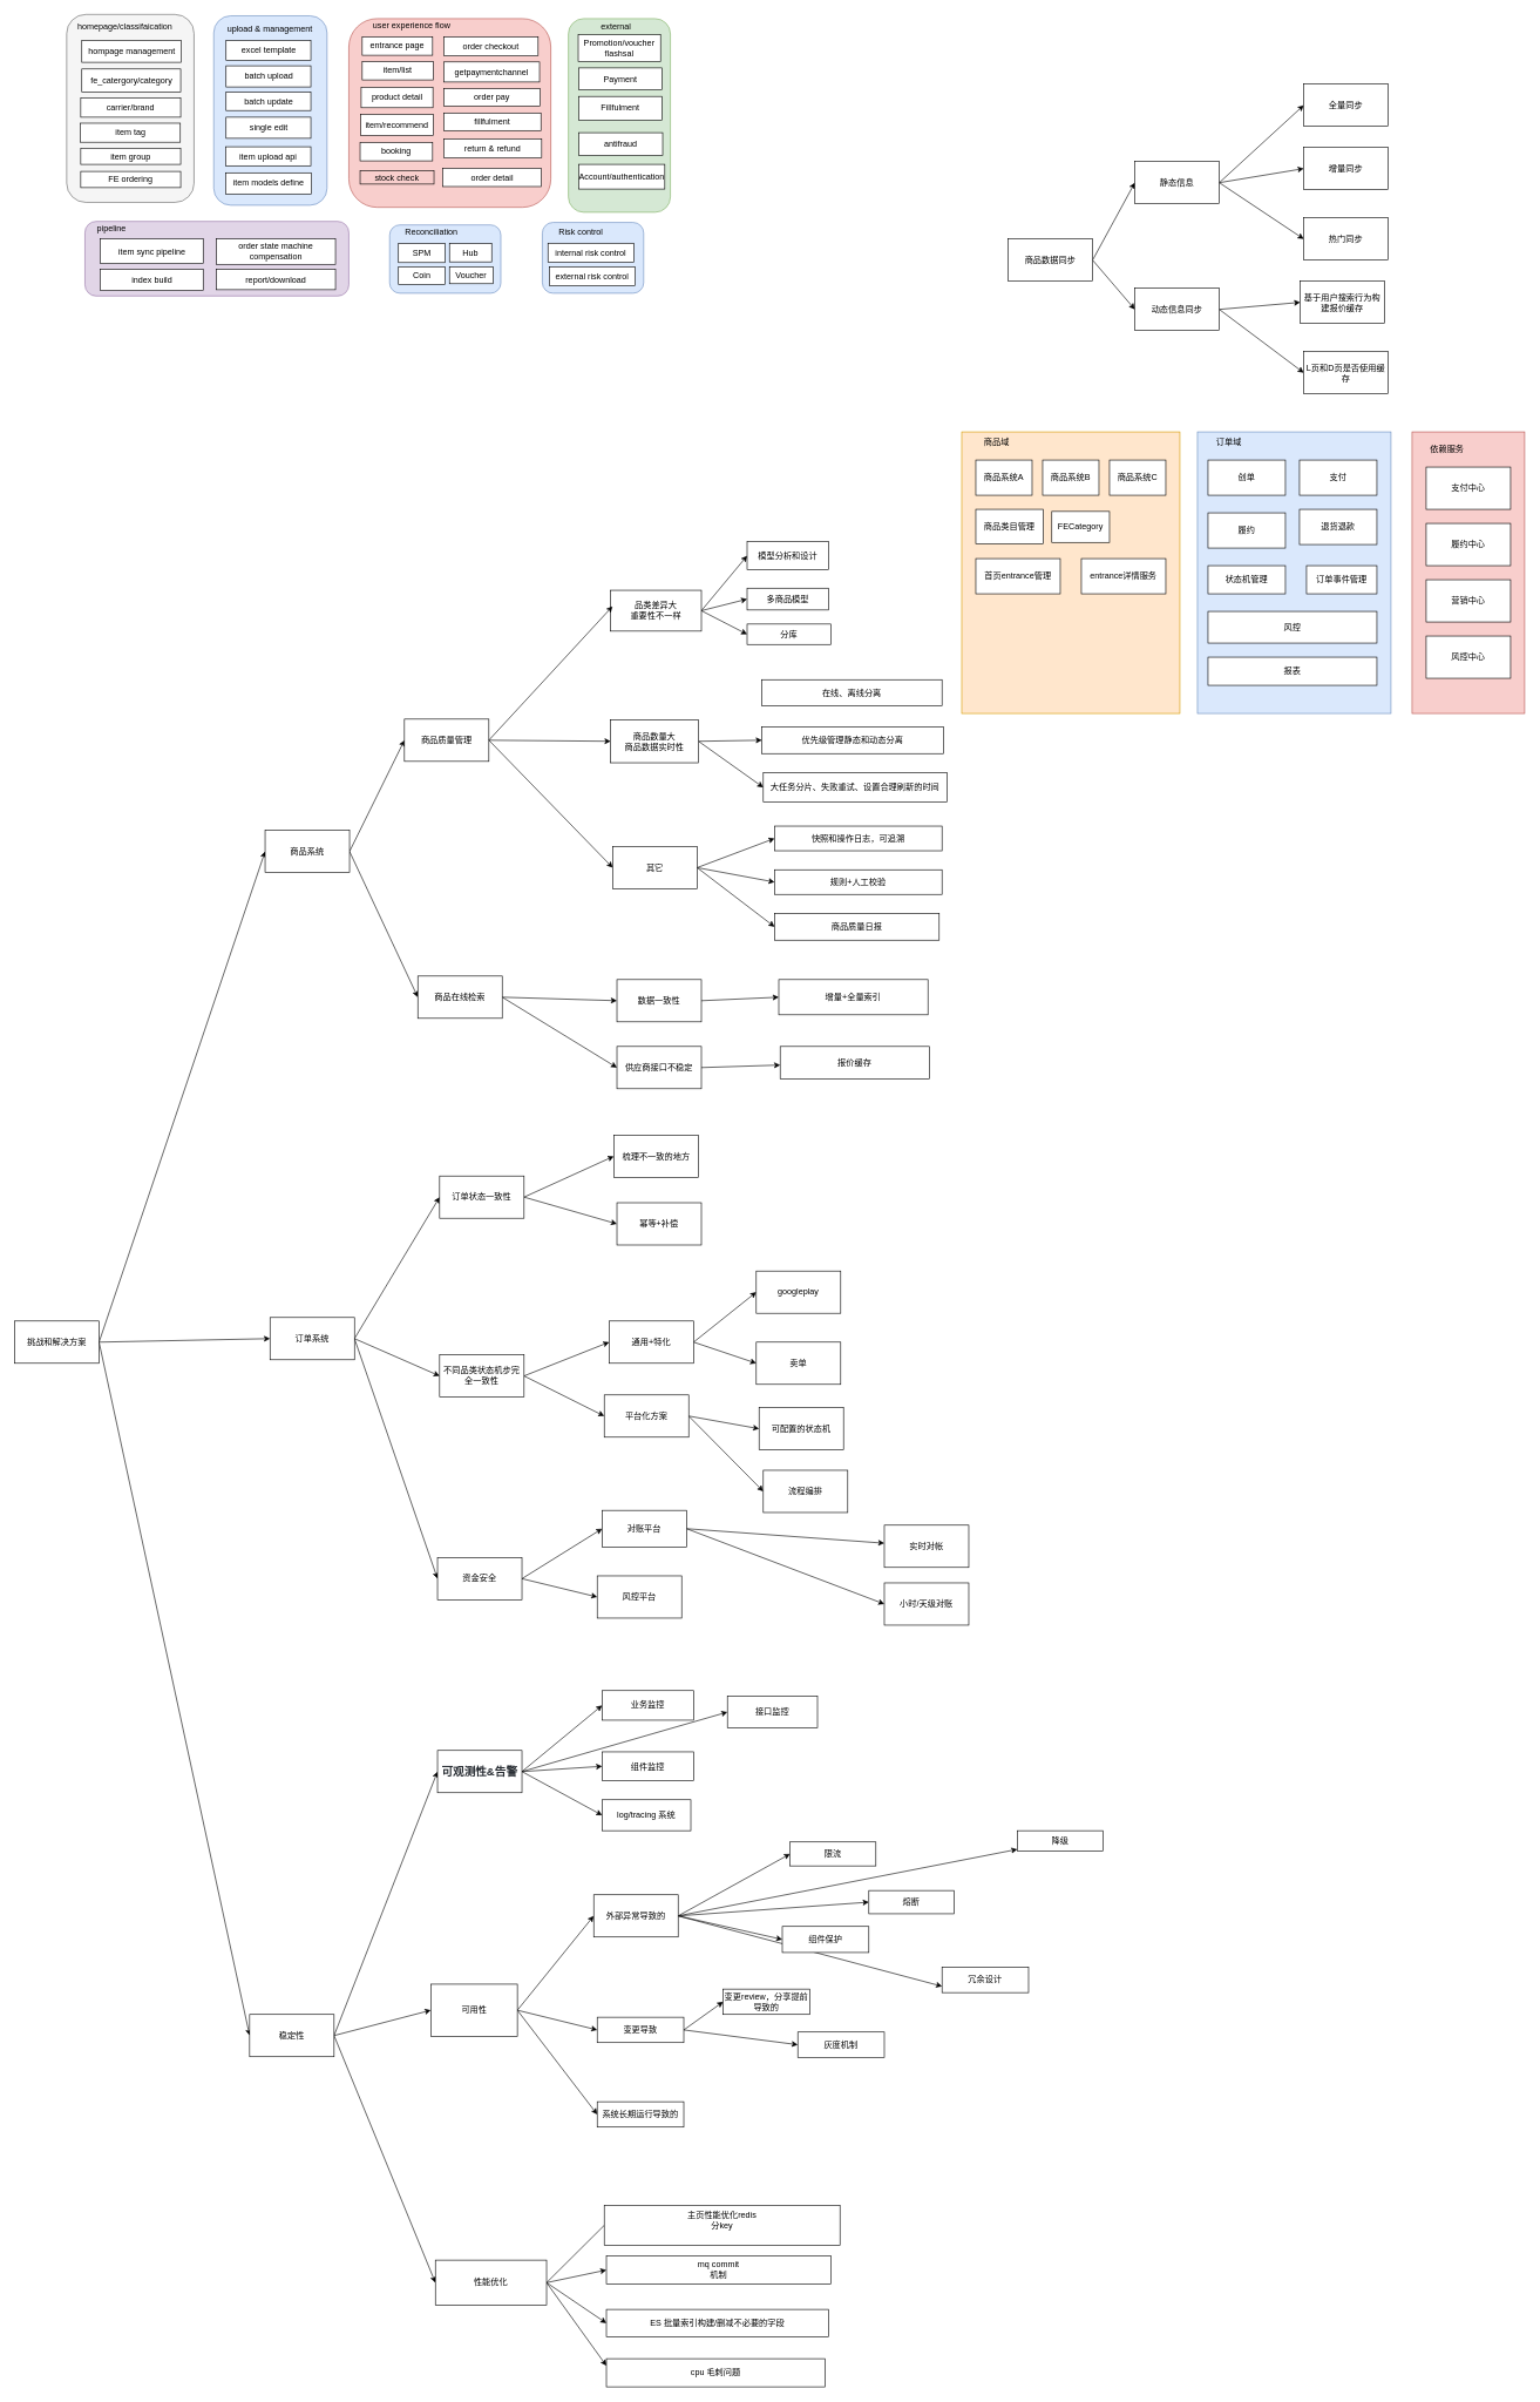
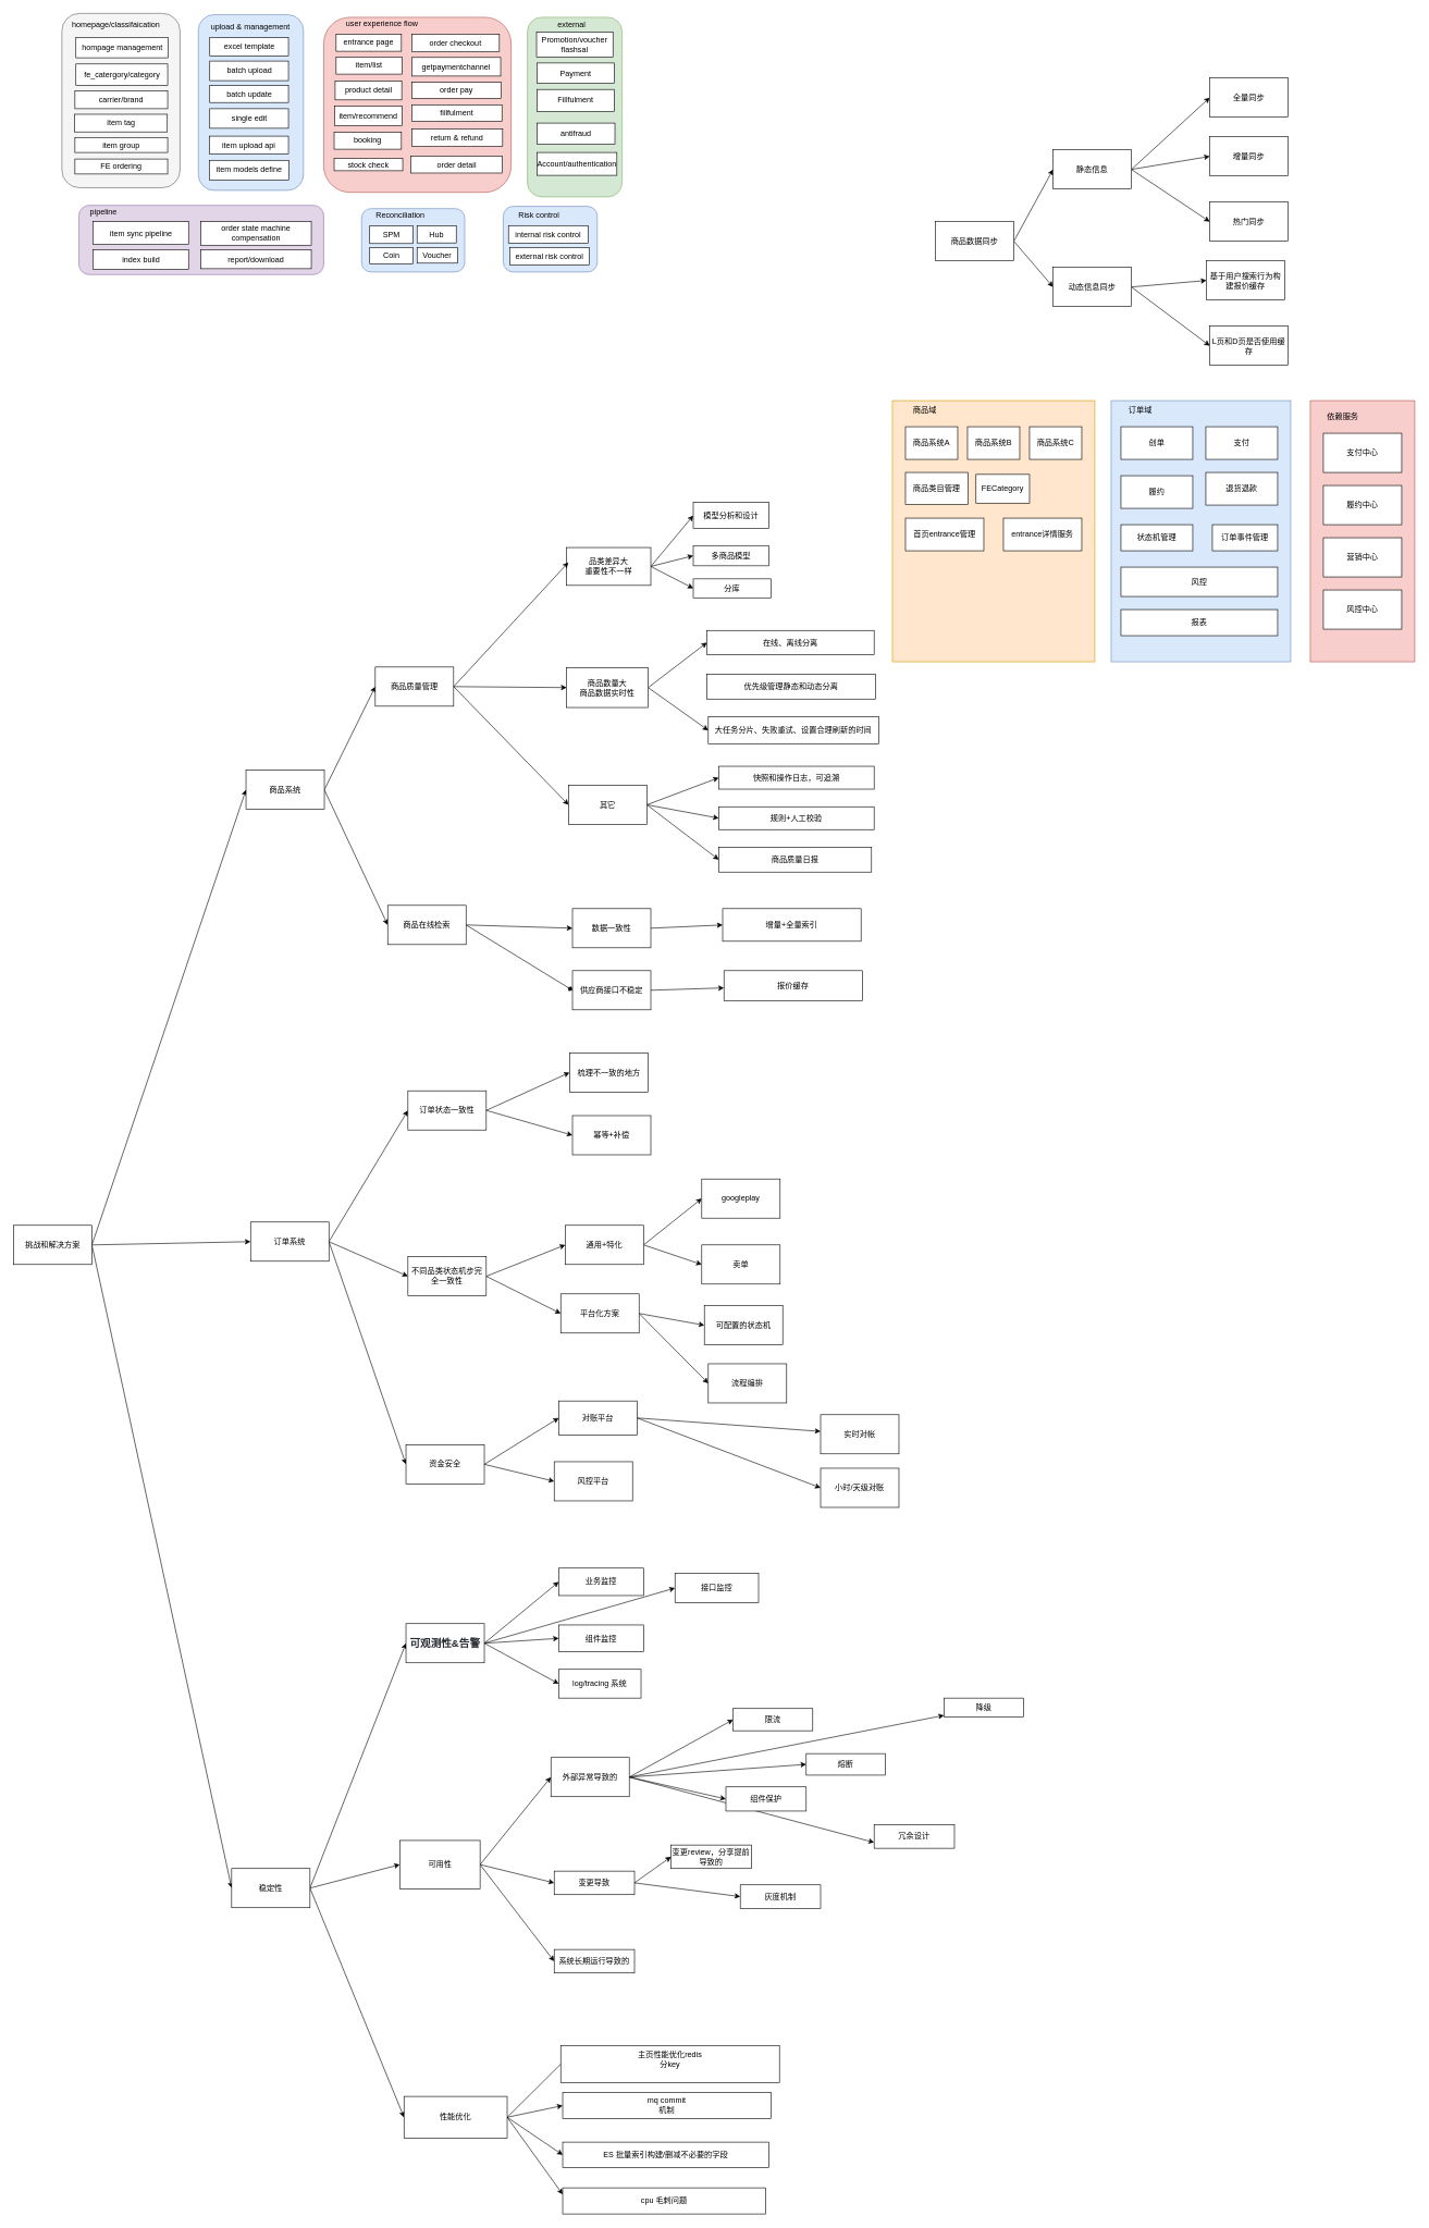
- <mxCell id="189" value="stock check" style="rounded=0;whiteSpace=wrap;html=1;fillColor=#f8cecc;" vertex="1" parent="1"><mxGeometry x="511" y="242" width="105" height="19" as="geometry" /></mxCell>
+ <mxCell id="189" value="stock check" style="rounded=0;whiteSpace=wrap;html=1;" vertex="1" parent="1"><mxGeometry x="511" y="242" width="105" height="19" as="geometry" /></mxCell>
+ <mxCell id="70" style="edgeStyle=none;rounded=0;orthogonalLoop=1;jettySize=auto;html=1;exitX=1;exitY=0.5;exitDx=0;exitDy=0;entryX=0;entryY=0.5;entryDx=0;entryDy=0;" parent="1" source="73" target="74" edge="1"><mxGeometry relative="1" as="geometry" /></mxCell>
- <mxCell id="71" style="edgeStyle=none;rounded=0;orthogonalLoop=1;jettySize=auto;html=1;exitX=1;exitY=0.5;exitDx=0;exitDy=0;entryX=0;entryY=0.5;entryDx=0;entryDy=0;" parent="1" source="73" target="75" edge="1"><mxGeometry relative="1" as="geometry" /></mxCell>
- <mxCell id="60" style="edgeStyle=none;rounded=0;orthogonalLoop=1;jettySize=auto;html=1;exitX=1;exitY=0.5;exitDx=0;exitDy=0;entryX=0;entryY=0.5;entryDx=0;entryDy=0;" parent="1" source="61" target="88" edge="1"><mxGeometry relative="1" as="geometry" /></mxCell>
+ <mxCell id="60" style="edgeStyle=none;rounded=0;orthogonalLoop=1;jettySize=auto;html=1;exitX=1;exitY=0.5;exitDx=0;exitDy=0;entryX=0;entryY=0.5;entryDx=0;entryDy=0;endArrow=diamond;" parent="1" source="61" target="88" edge="1"><mxGeometry relative="1" as="geometry" /></mxCell>
